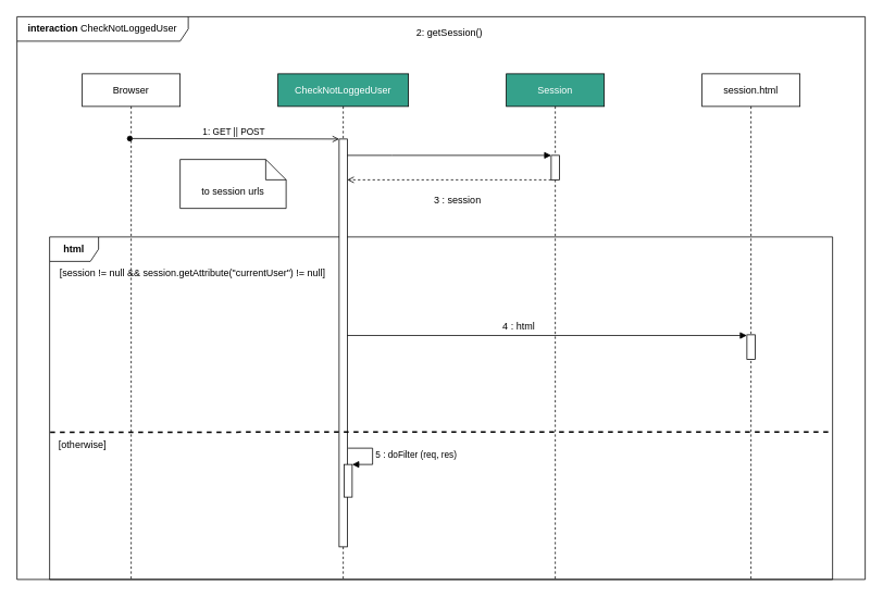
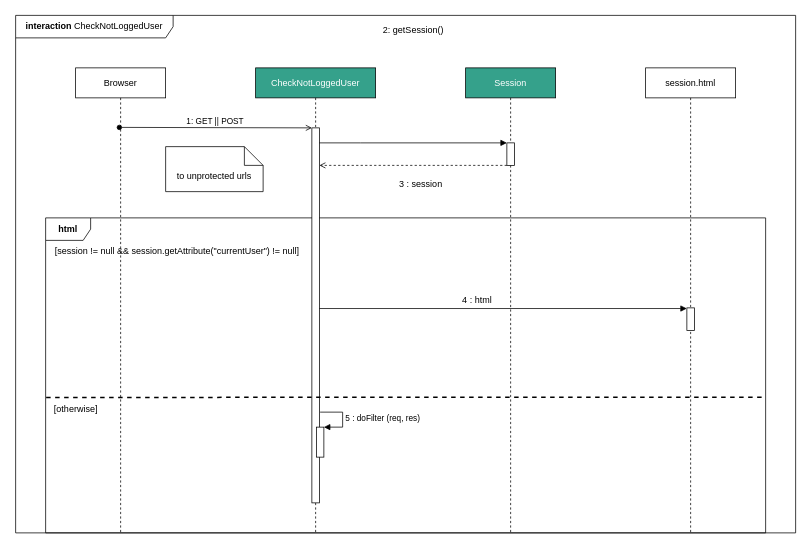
- <mxCell id="23" value="to session urls" style="shape=note2;boundedLbl=1;whiteSpace=wrap;html=1;size=25;verticalAlign=top;align=center;" parent="1" vertex="1"><mxGeometry x="220" y="195" width="130" height="60" as="geometry" /></mxCell>
+ <mxCell id="23" value="to unprotected urls" style="shape=note2;boundedLbl=1;whiteSpace=wrap;html=1;size=25;verticalAlign=top;align=center;" parent="1" vertex="1"><mxGeometry x="220" y="195" width="130" height="60" as="geometry" /></mxCell>
